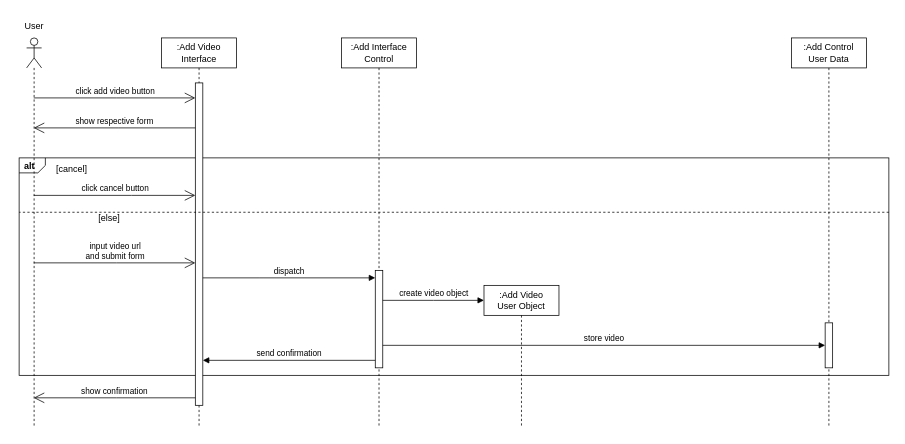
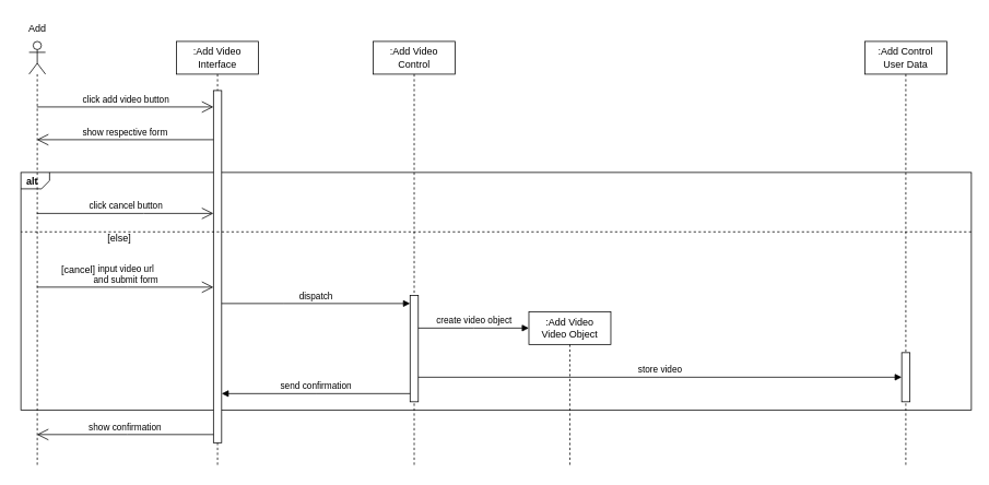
- <mxCell id="23" value="User" style="text;html=1;align=center;verticalAlign=middle;resizable=0;points=[];autosize=1;strokeColor=none;fillColor=none;" vertex="1" parent="1"><mxGeometry x="20" width="50" height="30" as="geometry" y="20" /></mxCell>
+ <mxCell id="23" value="Add" style="text;html=1;align=center;verticalAlign=middle;resizable=0;points=[];autosize=1;strokeColor=none;fillColor=none;" vertex="1" parent="1"><mxGeometry x="20" width="50" height="30" as="geometry" y="20" /></mxCell>
- <mxCell id="6" value="&lt;div&gt;:Add Interface&lt;/div&gt;&lt;div&gt;Control&lt;br&gt;&lt;/div&gt;" style="shape=umlLifeline;perimeter=lifelinePerimeter;whiteSpace=wrap;html=1;container=1;dropTarget=0;collapsible=0;recursiveResize=0;outlineConnect=0;portConstraint=eastwest;newEdgeStyle={&quot;edgeStyle&quot;:&quot;elbowEdgeStyle&quot;,&quot;elbow&quot;:&quot;vertical&quot;,&quot;curved&quot;:0,&quot;rounded&quot;:0};" parent="1" vertex="1"><mxGeometry x="455" y="50" width="100" height="520" as="geometry" /></mxCell>
+ <mxCell id="6" value="&lt;div&gt;:Add Video&lt;/div&gt;&lt;div&gt;Control&lt;br&gt;&lt;/div&gt;" style="shape=umlLifeline;perimeter=lifelinePerimeter;whiteSpace=wrap;html=1;container=1;dropTarget=0;collapsible=0;recursiveResize=0;outlineConnect=0;portConstraint=eastwest;newEdgeStyle={&quot;edgeStyle&quot;:&quot;elbowEdgeStyle&quot;,&quot;elbow&quot;:&quot;vertical&quot;,&quot;curved&quot;:0,&quot;rounded&quot;:0};" parent="1" vertex="1"><mxGeometry x="455" y="50" width="100" height="520" as="geometry" /></mxCell>
- <mxCell id="21" value="[cancel]" style="text;html=1;align=center;verticalAlign=middle;resizable=0;points=[];autosize=1;strokeColor=none;fillColor=none;" parent="1" vertex="1"><mxGeometry x="65" y="210" width="60" height="30" as="geometry" /></mxCell>
+ <mxCell id="21" value="[cancel]" style="text;html=1;align=center;verticalAlign=middle;resizable=0;points=[];autosize=1;strokeColor=none;fillColor=none;" parent="1" vertex="1"><mxGeometry x="65" y="315" width="60" height="30" as="geometry" /></mxCell>
- <mxCell id="18" value="&lt;div&gt;:Add Video&lt;/div&gt;&lt;div&gt;User Object&lt;br&gt;&lt;/div&gt;" style="shape=umlLifeline;perimeter=lifelinePerimeter;whiteSpace=wrap;html=1;container=1;dropTarget=0;collapsible=0;recursiveResize=0;outlineConnect=0;portConstraint=eastwest;newEdgeStyle={&quot;edgeStyle&quot;:&quot;elbowEdgeStyle&quot;,&quot;elbow&quot;:&quot;vertical&quot;,&quot;curved&quot;:0,&quot;rounded&quot;:0};" parent="1" vertex="1"><mxGeometry x="645" y="380" width="100" height="190" as="geometry" /></mxCell>
+ <mxCell id="18" value="&lt;div&gt;:Add Video&lt;/div&gt;&lt;div&gt;Video Object&lt;br&gt;&lt;/div&gt;" style="shape=umlLifeline;perimeter=lifelinePerimeter;whiteSpace=wrap;html=1;container=1;dropTarget=0;collapsible=0;recursiveResize=0;outlineConnect=0;portConstraint=eastwest;newEdgeStyle={&quot;edgeStyle&quot;:&quot;elbowEdgeStyle&quot;,&quot;elbow&quot;:&quot;vertical&quot;,&quot;curved&quot;:0,&quot;rounded&quot;:0};" parent="1" vertex="1"><mxGeometry x="645" y="380" width="100" height="190" as="geometry" /></mxCell>
